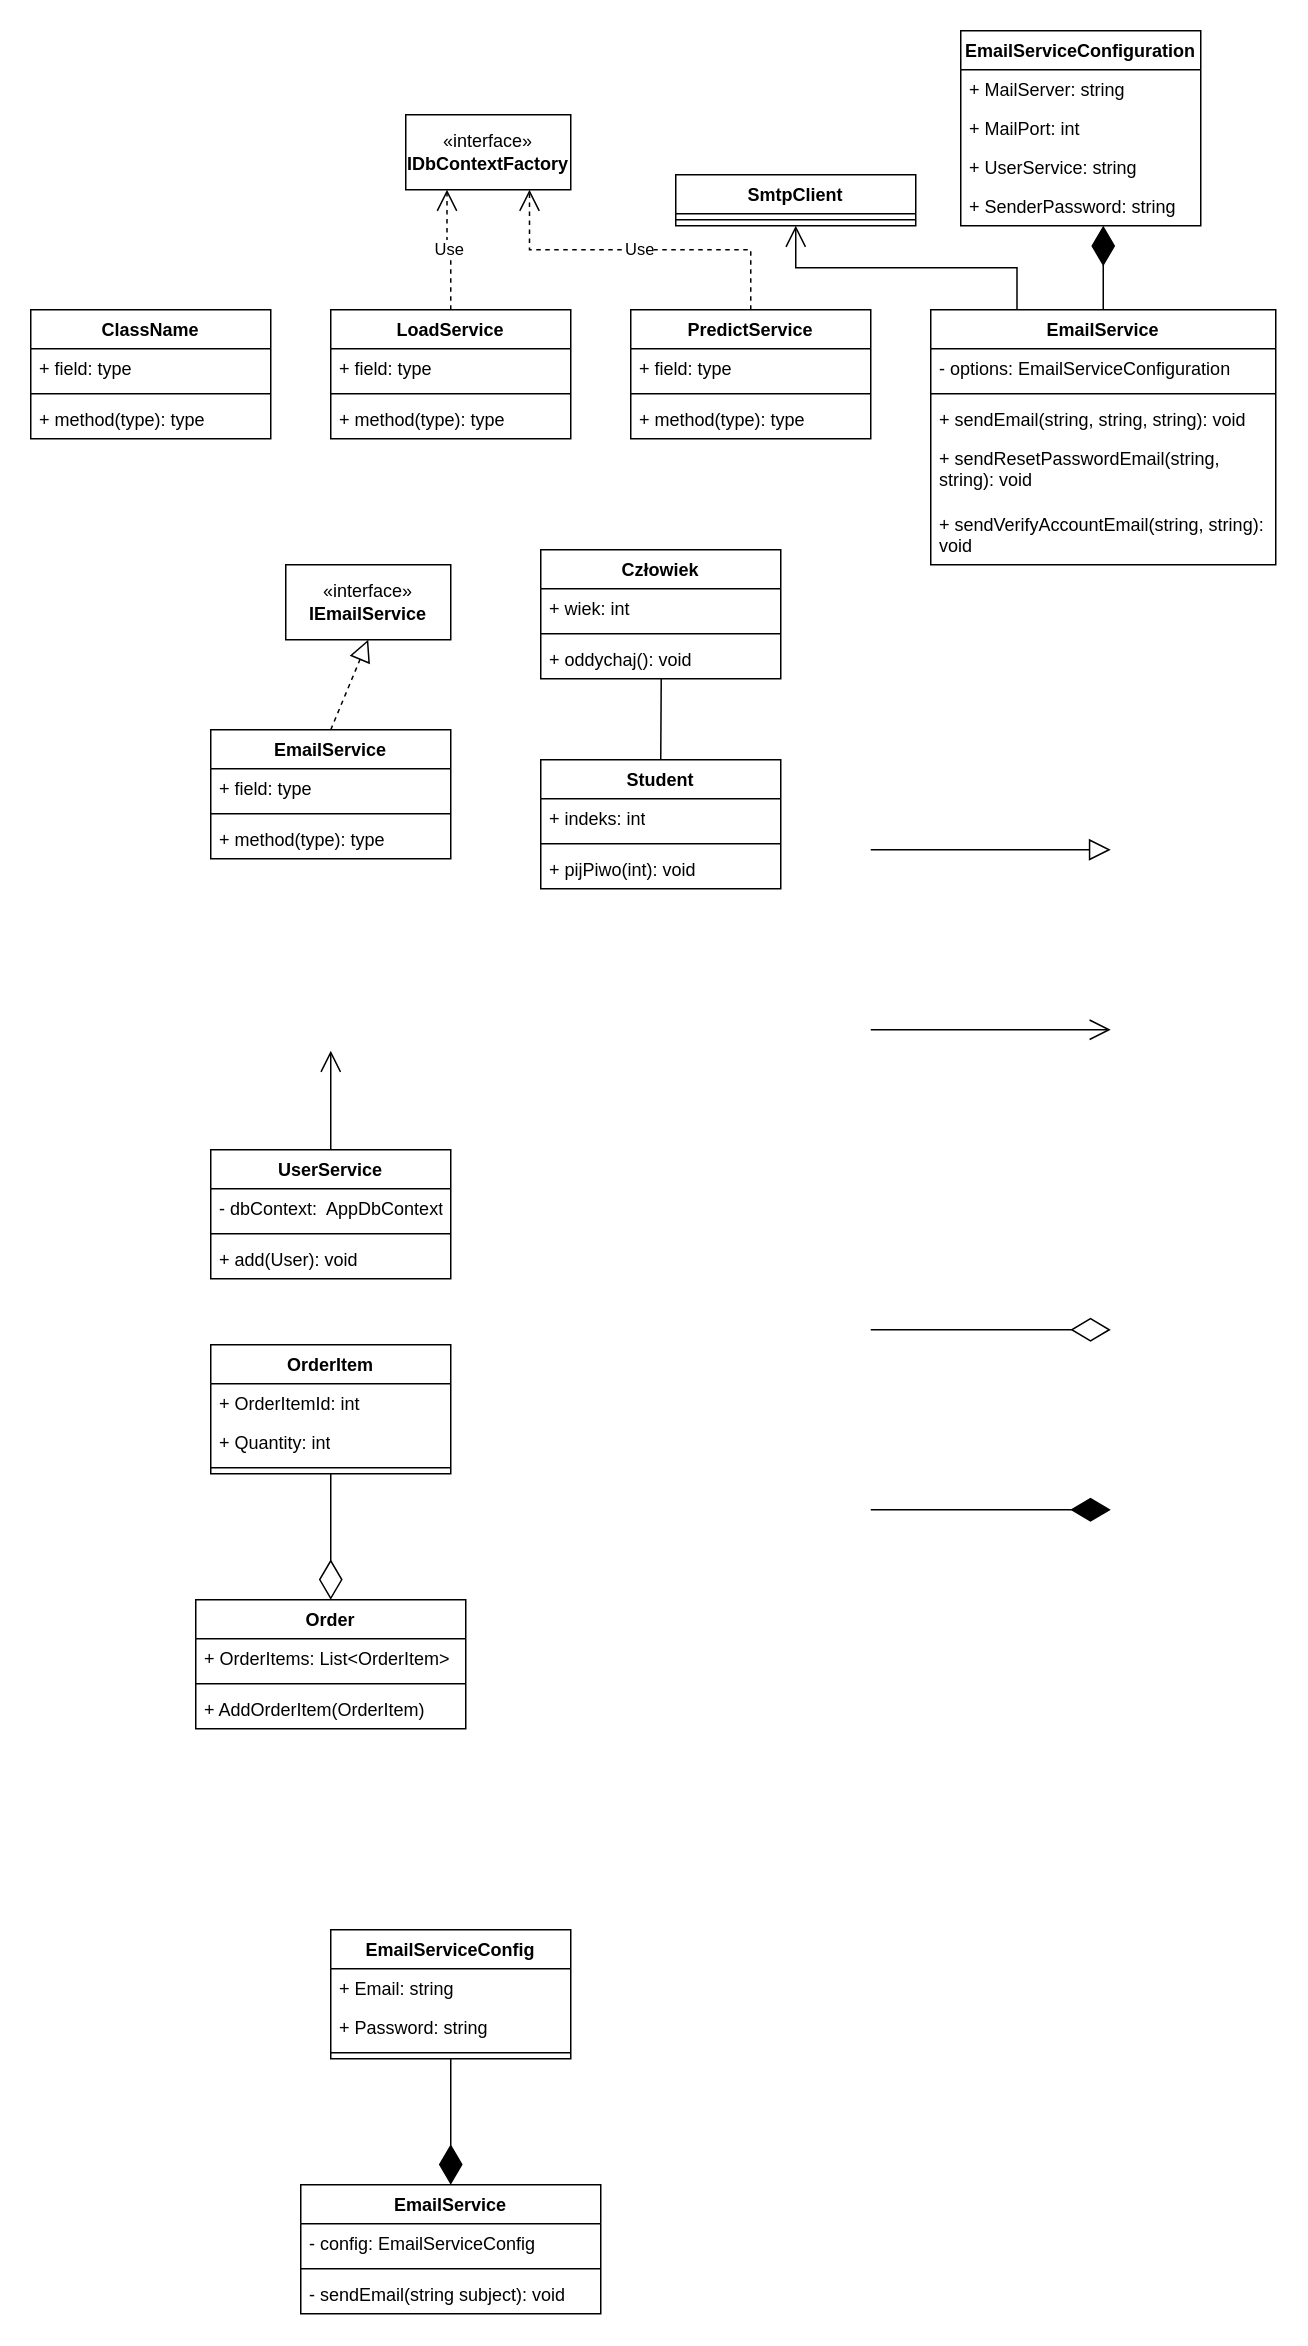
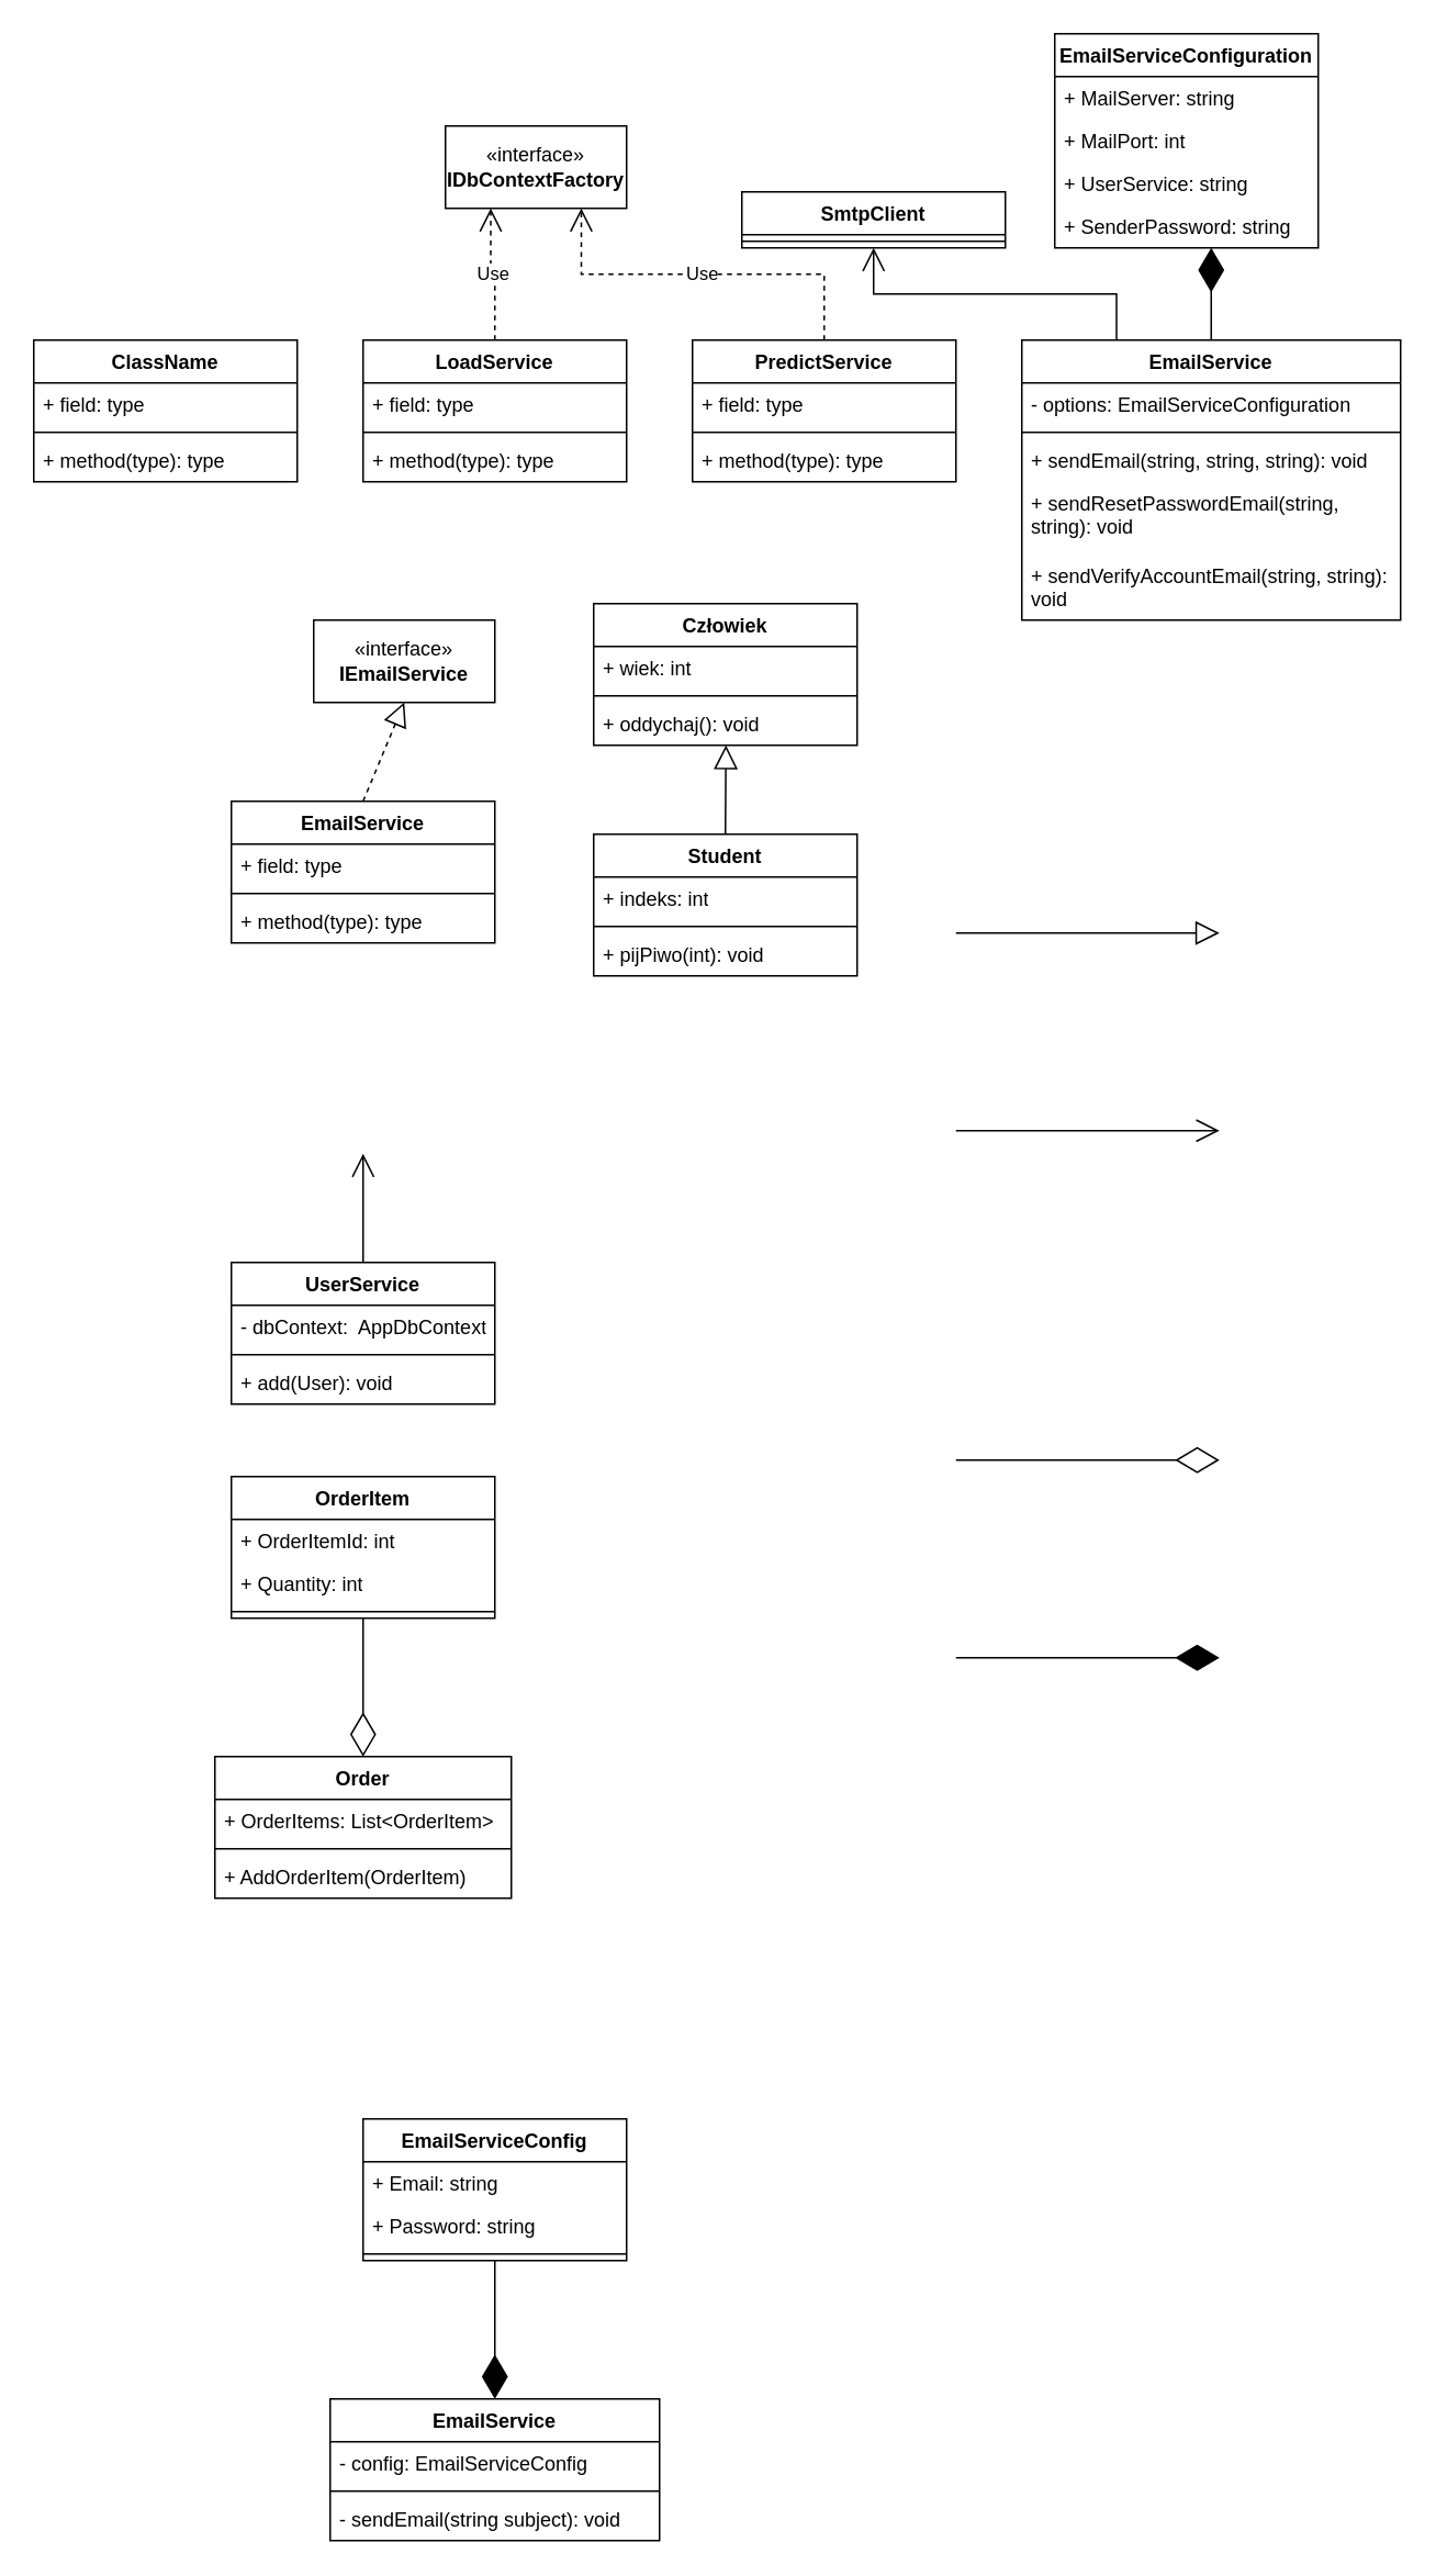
- <mxCell id="46" value="" style="endArrow=none;endFill=0;endSize=12;html=1;rounded=0;exitX=0.5;exitY=0;exitDx=0;exitDy=0;entryX=0.502;entryY=1;entryDx=0;entryDy=0;entryPerimeter=0;" edge="1" parent="1" source="38" target="45"><mxGeometry width="160" relative="1" as="geometry"><mxPoint x="439.66" y="526" as="sourcePoint" /><mxPoint x="440" y="456" as="targetPoint" /></mxGeometry></mxCell>
+ <mxCell id="46" value="" style="endArrow=block;endFill=0;endSize=12;html=1;rounded=0;exitX=0.5;exitY=0;exitDx=0;exitDy=0;entryX=0.502;entryY=1;entryDx=0;entryDy=0;entryPerimeter=0;" edge="1" parent="1" source="38" target="45"><mxGeometry width="160" relative="1" as="geometry"><mxPoint x="439.66" y="526" as="sourcePoint" /><mxPoint x="440" y="456" as="targetPoint" /></mxGeometry></mxCell>
